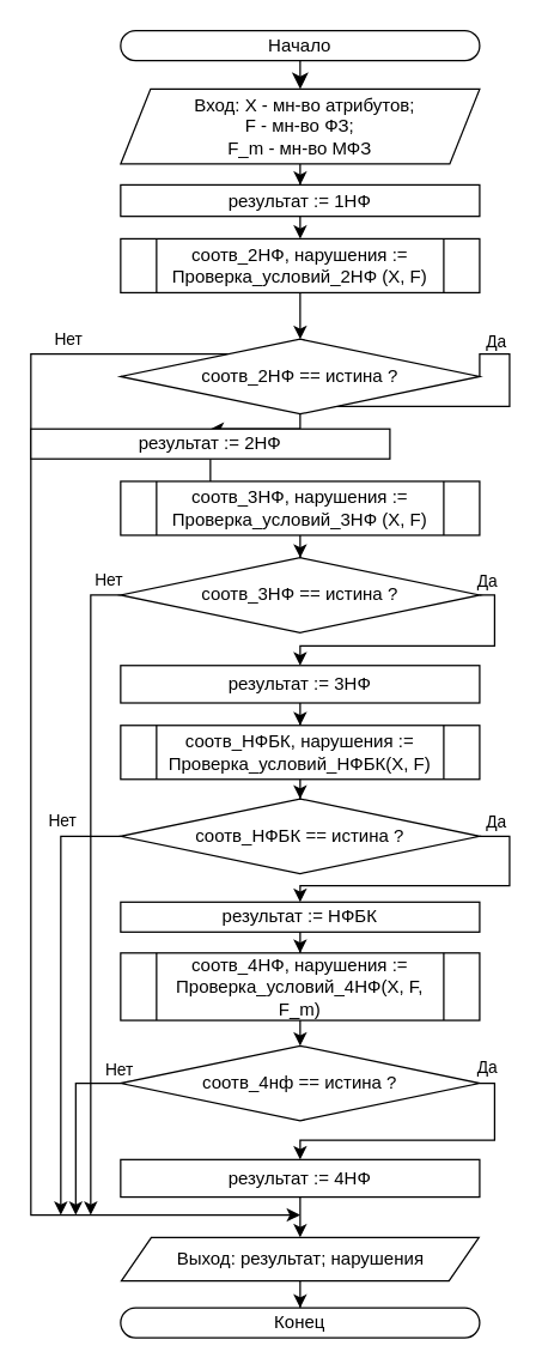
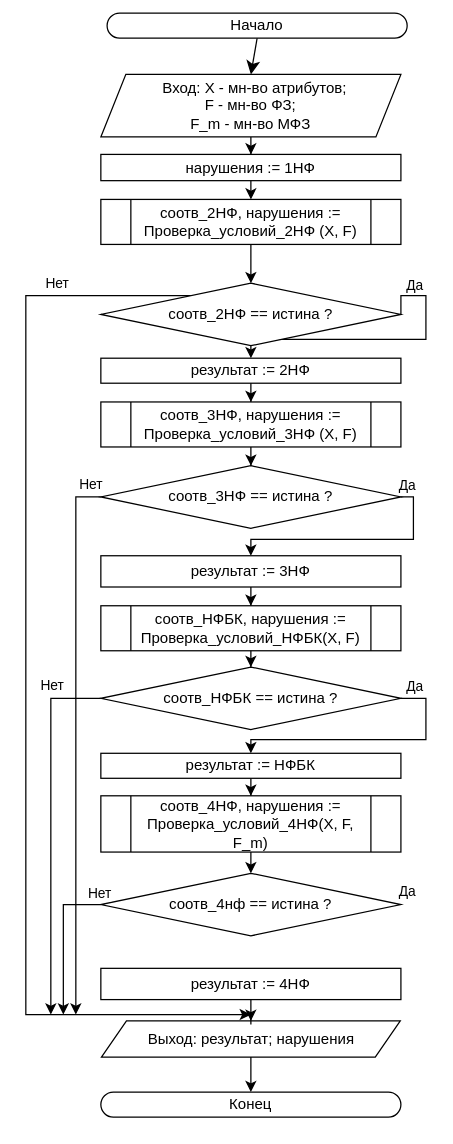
- <mxCell id="45" value="Начало" style="rounded=1;whiteSpace=wrap;html=1;arcSize=100;absoluteArcSize=1;" vertex="1" parent="1"><mxGeometry x="80" y="20" width="240" height="20" as="geometry" /></mxCell>
+ <mxCell id="45" value="Начало" style="rounded=1;whiteSpace=wrap;html=1;arcSize=100;absoluteArcSize=1;" vertex="1" parent="1"><mxGeometry x="85" y="10" width="240" height="20" as="geometry" /></mxCell>
- <mxCell id="18" value="результат := 1НФ" style="rounded=0;whiteSpace=wrap;html=1;" parent="1" vertex="1"><mxGeometry x="80" y="123" width="240" height="21" as="geometry" /></mxCell>
+ <mxCell id="18" value="нарушения := 1НФ" style="rounded=0;whiteSpace=wrap;html=1;" parent="1" vertex="1"><mxGeometry x="80" y="123" width="240" height="21" as="geometry" /></mxCell>
- <mxCell id="26" value="результат := 2НФ" style="rounded=0;whiteSpace=wrap;html=1;" parent="1" vertex="1"><mxGeometry x="20" y="286" width="240" height="20" as="geometry" /></mxCell>
+ <mxCell id="26" value="результат := 2НФ" style="rounded=0;whiteSpace=wrap;html=1;" parent="1" vertex="1"><mxGeometry x="80" y="286" width="240" height="20" as="geometry" /></mxCell>
- <mxCell id="12" style="edgeStyle=orthogonalEdgeStyle;rounded=0;orthogonalLoop=1;jettySize=auto;html=1;entryX=0.5;entryY=0;entryDx=0;entryDy=0;exitX=1;exitY=0.5;exitDx=0;exitDy=0;" parent="1" source="14" target="20" edge="1"><mxGeometry relative="1" as="geometry"><mxPoint x="335" y="834" as="targetPoint" /><Array as="points"><mxPoint x="330" y="723" /><mxPoint x="330" y="761" /><mxPoint x="200" y="761" /></Array></mxGeometry></mxCell>
- <mxCell id="16" value="Выход: результат;&amp;nbsp;&lt;span style=&quot;background-color: transparent; color: light-dark(rgb(0, 0, 0), rgb(255, 255, 255));&quot;&gt;нарушения&lt;/span&gt;" style="shape=parallelogram;perimeter=parallelogramPerimeter;whiteSpace=wrap;html=1;fixedSize=1;" parent="1" vertex="1"><mxGeometry x="80.5" y="826" width="239" height="29" as="geometry" /></mxCell>
+ <mxCell id="16" value="Выход: результат;&amp;nbsp;&lt;span style=&quot;background-color: transparent; color: light-dark(rgb(0, 0, 0), rgb(255, 255, 255));&quot;&gt;нарушения&lt;/span&gt;" style="shape=parallelogram;perimeter=parallelogramPerimeter;whiteSpace=wrap;html=1;fixedSize=1;" parent="1" vertex="1"><mxGeometry x="80.5" y="816" width="239" height="29" as="geometry" /></mxCell>
